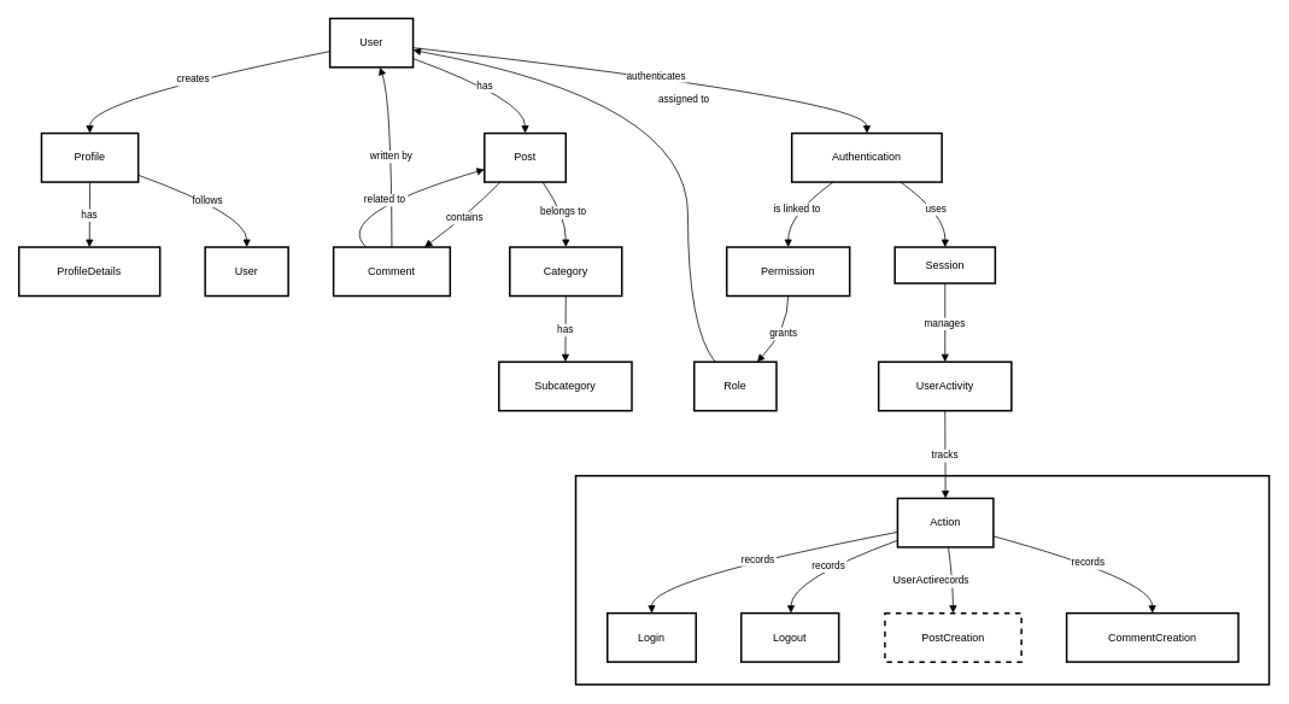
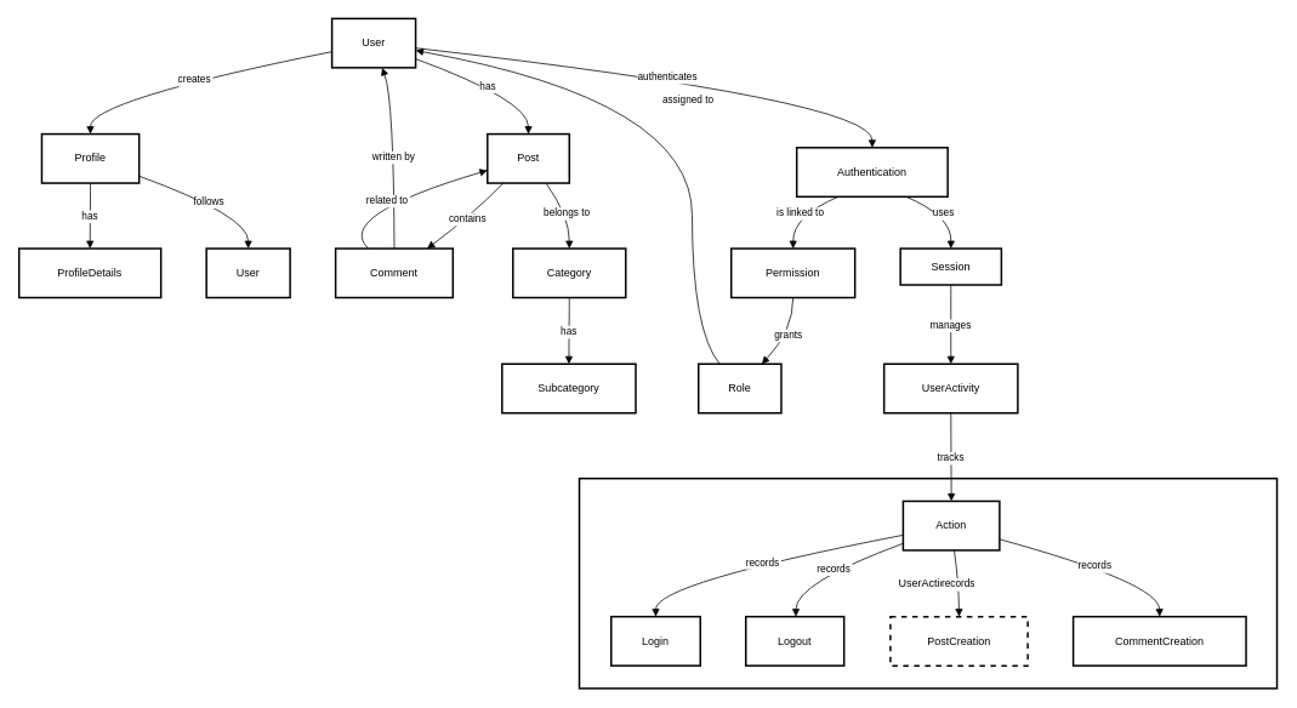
- <mxCell id="5" value="Authentication" style="whiteSpace=wrap;strokeWidth=2;" vertex="1" parent="1"><mxGeometry x="875" y="147" width="166" height="54" as="geometry" /></mxCell>
+ <mxCell id="5" value="Authentication" style="whiteSpace=wrap;strokeWidth=2;" vertex="1" parent="1"><mxGeometry x="875" y="162" width="166" height="54" as="geometry" /></mxCell>
